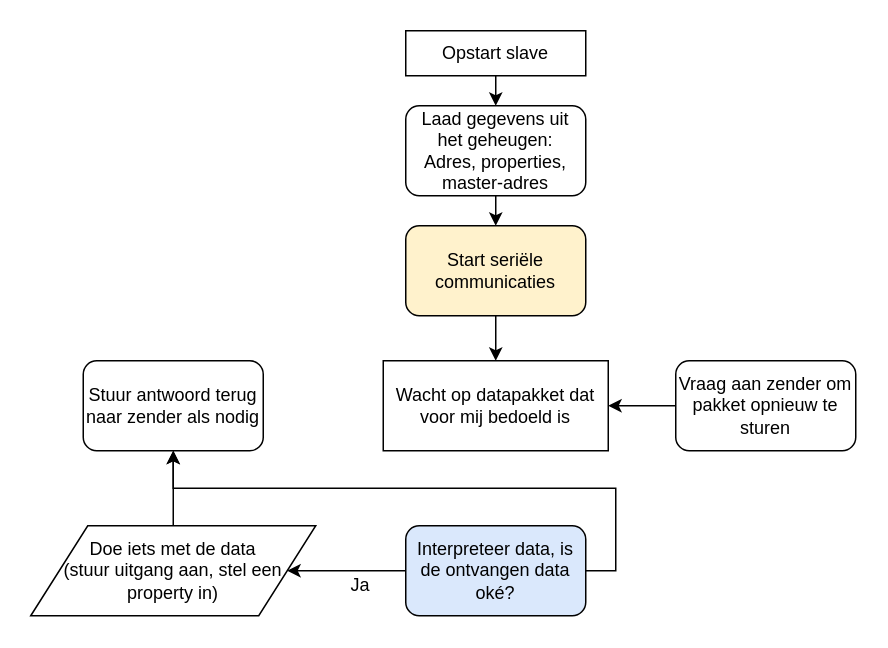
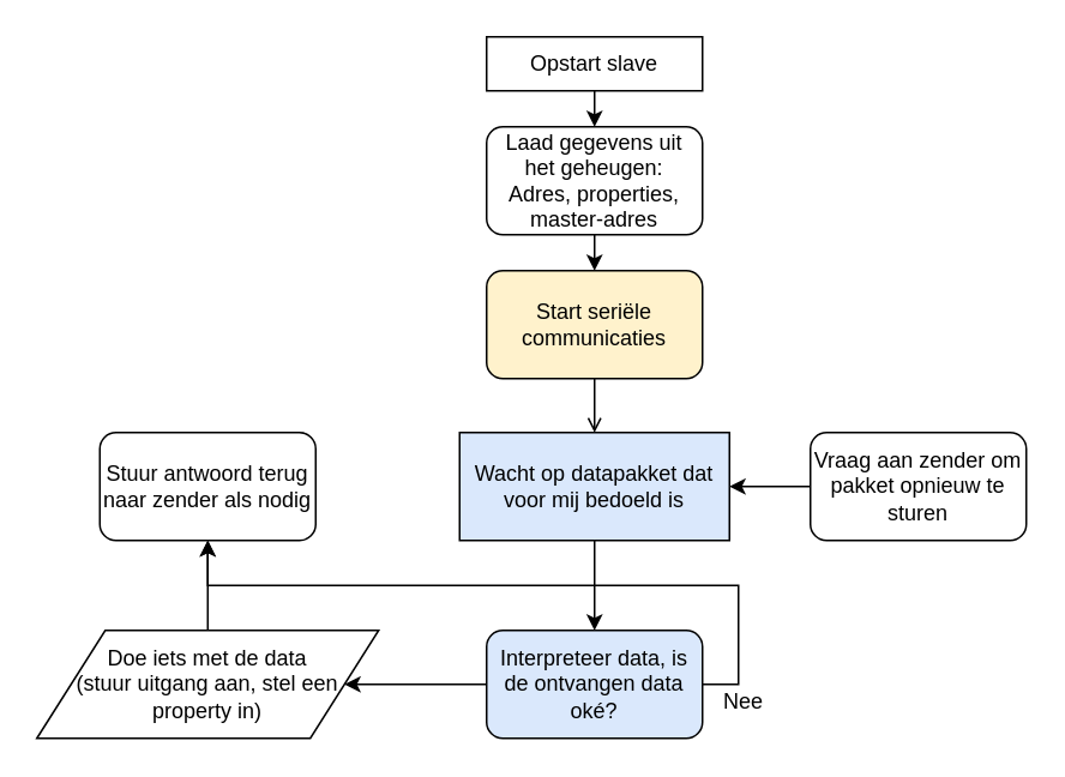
- <mxCell id="6" style="edgeStyle=orthogonalEdgeStyle;rounded=0;orthogonalLoop=1;jettySize=auto;html=1;exitX=0.5;exitY=1;exitDx=0;exitDy=0;entryX=0.5;entryY=0;entryDx=0;entryDy=0;" edge="1" parent="1" source="7" target="9"><mxGeometry relative="1" as="geometry" /></mxCell>
+ <mxCell id="6" style="edgeStyle=orthogonalEdgeStyle;rounded=0;orthogonalLoop=1;jettySize=auto;html=1;exitX=0.5;exitY=1;exitDx=0;exitDy=0;entryX=0.5;entryY=0;entryDx=0;entryDy=0;endArrow=open;" edge="1" parent="1" source="7" target="9"><mxGeometry relative="1" as="geometry" /></mxCell>
- <mxCell id="9" value="Wacht op datapakket dat voor mij bedoeld is" style="rounded=0;whiteSpace=wrap;html=1;" vertex="1" parent="1"><mxGeometry x="255" y="240" width="150" height="60" as="geometry" /></mxCell>
+ <mxCell id="9" value="Wacht op datapakket dat voor mij bedoeld is" style="rounded=0;whiteSpace=wrap;html=1;fillColor=#dae8fc;" vertex="1" parent="1"><mxGeometry x="255" y="240" width="150" height="60" as="geometry" /></mxCell>
+ <mxCell id="8" style="edgeStyle=orthogonalEdgeStyle;rounded=0;orthogonalLoop=1;jettySize=auto;html=1;exitX=0.5;exitY=1;exitDx=0;exitDy=0;entryX=0.5;entryY=0;entryDx=0;entryDy=0;" edge="1" parent="1" source="9" target="12"><mxGeometry relative="1" as="geometry" /></mxCell>
- <mxCell id="18" value="Ja" style="text;html=1;strokeColor=none;fillColor=none;align=center;verticalAlign=middle;whiteSpace=wrap;rounded=0;" vertex="1" parent="1"><mxGeometry x="220" y="380" width="40" height="20" as="geometry" /></mxCell>
+ <mxCell id="19" value="Nee" style="text;html=1;resizable=0;points=[];autosize=1;align=left;verticalAlign=top;spacingTop=-4;" vertex="1" parent="1"><mxGeometry x="400" y="380" width="40" height="20" as="geometry" /></mxCell>
